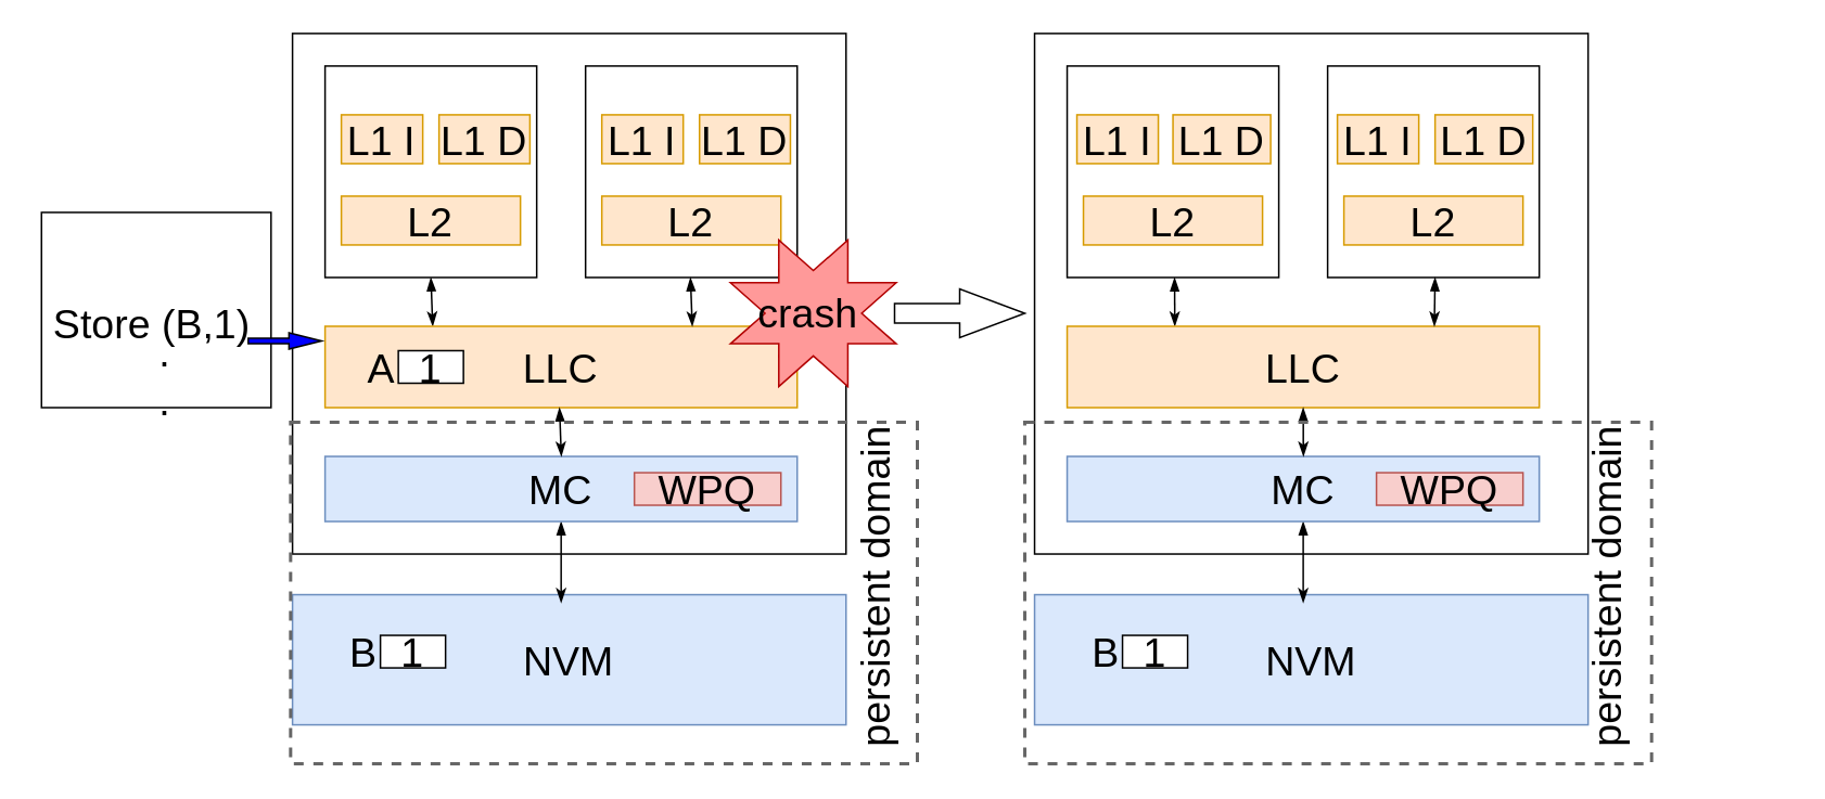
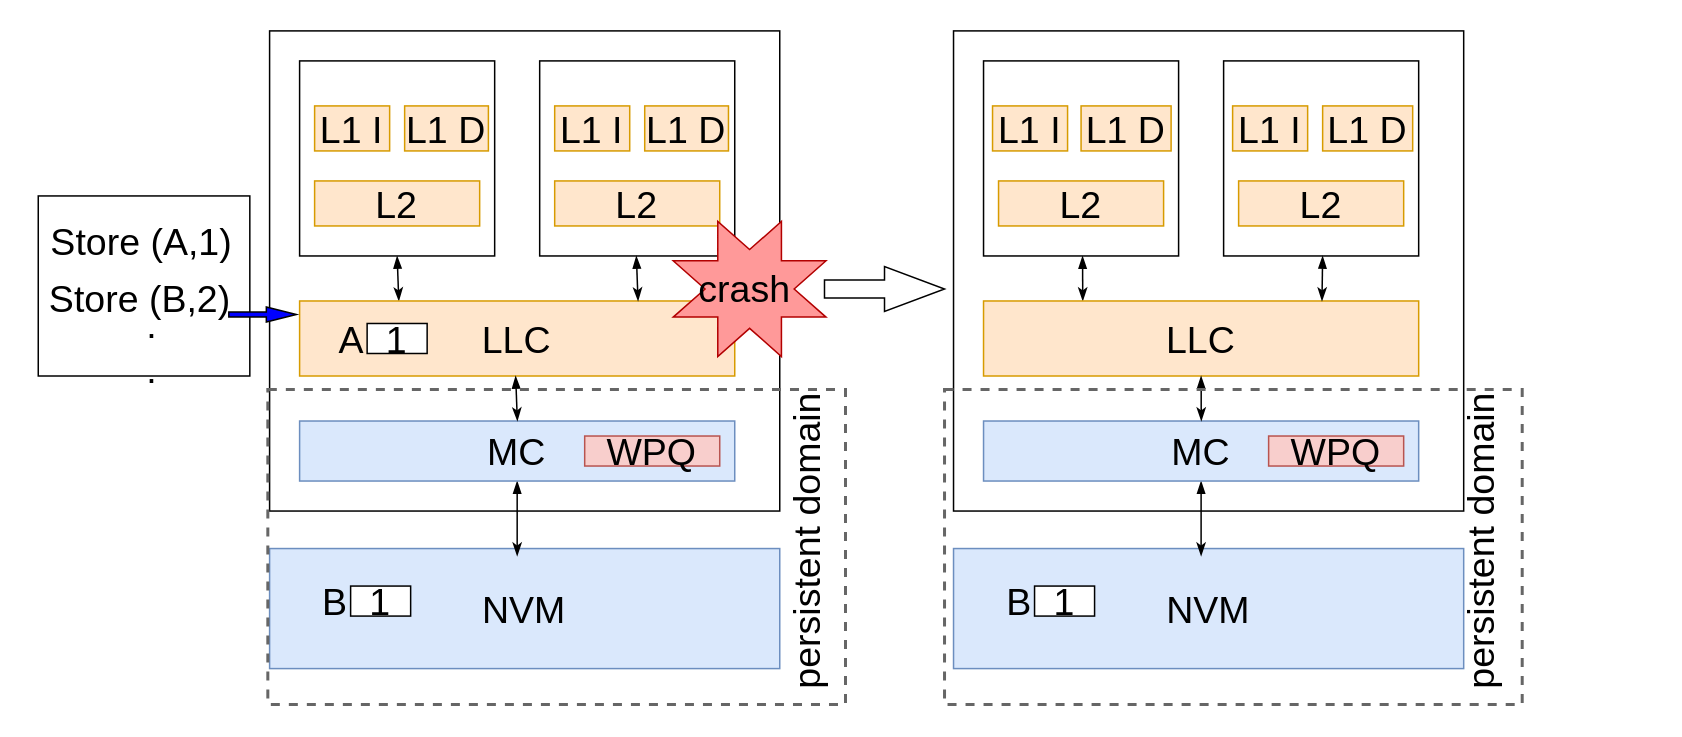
+ <mxCell id="20" value="Store (A,1)" style="text;html=1;strokeColor=none;fillColor=none;align=center;verticalAlign=middle;whiteSpace=wrap;rounded=0;fontSize=25;fontStyle=0" parent="1" vertex="1"><mxGeometry x="24" y="150" width="140" height="20" as="geometry" /></mxCell>
- <mxCell id="21" value="Store (B,1)" style="text;html=1;strokeColor=none;fillColor=none;align=center;verticalAlign=middle;whiteSpace=wrap;rounded=0;fontSize=25;fontStyle=0" parent="1" vertex="1"><mxGeometry x="20" y="188" width="146" height="20" as="geometry" /></mxCell>
+ <mxCell id="21" value="Store (B,2)" style="text;html=1;strokeColor=none;fillColor=none;align=center;verticalAlign=middle;whiteSpace=wrap;rounded=0;fontSize=25;fontStyle=0" parent="1" vertex="1"><mxGeometry x="20" y="188" width="146" height="20" as="geometry" /></mxCell>
